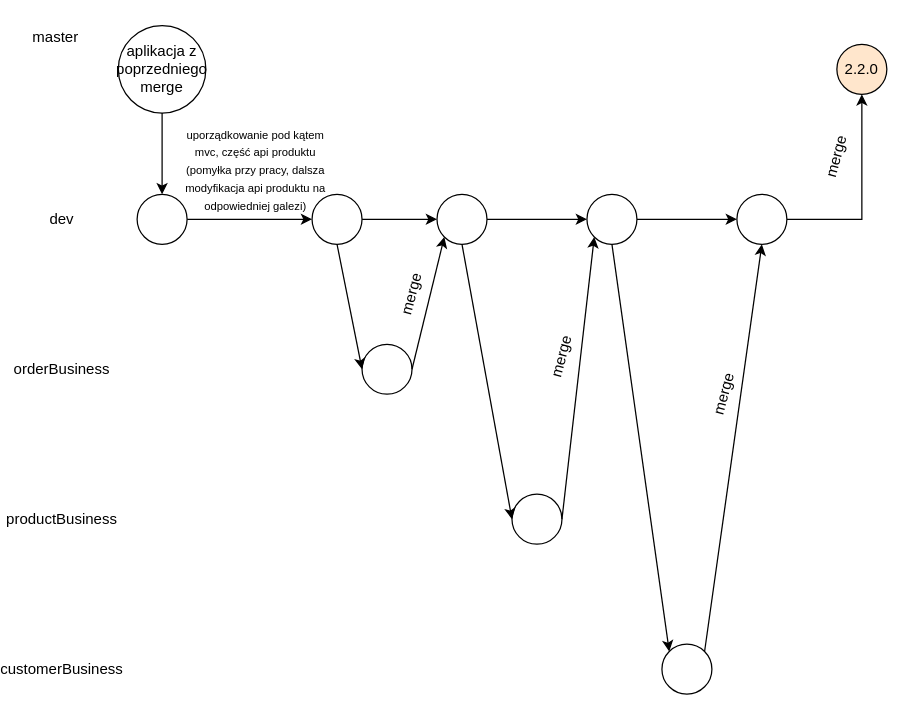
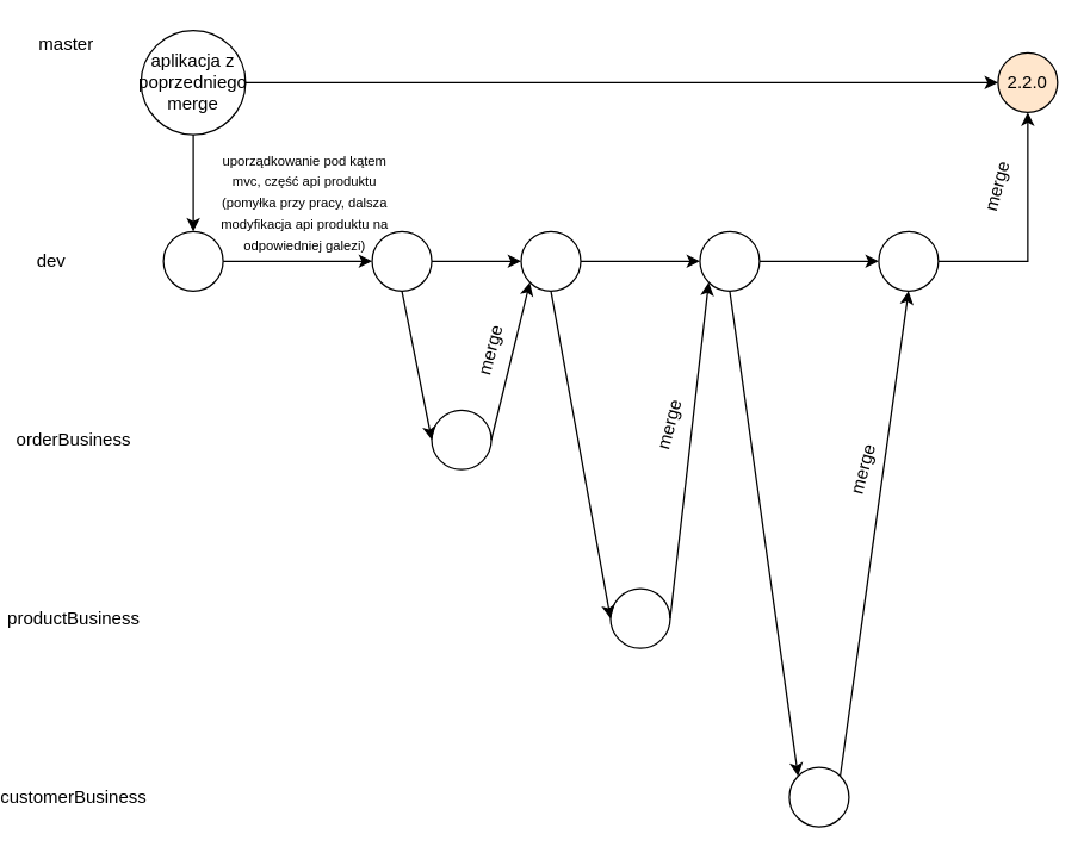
+ <mxCell id="8" style="edgeStyle=orthogonalEdgeStyle;rounded=0;orthogonalLoop=1;jettySize=auto;html=1;entryX=0;entryY=0.5;entryDx=0;entryDy=0;" edge="1" parent="1" source="9" target="20"><mxGeometry relative="1" as="geometry" /></mxCell>
- <mxCell id="3" value="dev" style="text;html=1;strokeColor=none;fillColor=none;align=center;verticalAlign=middle;whiteSpace=wrap;rounded=0;" vertex="1" parent="1"><mxGeometry x="25" y="165" width="40" height="20" as="geometry" /></mxCell>
+ <mxCell id="3" value="dev" style="text;html=1;strokeColor=none;fillColor=none;align=center;verticalAlign=middle;whiteSpace=wrap;rounded=0;" vertex="1" parent="1"><mxGeometry x="10" y="165" width="40" height="20" as="geometry" /></mxCell>
